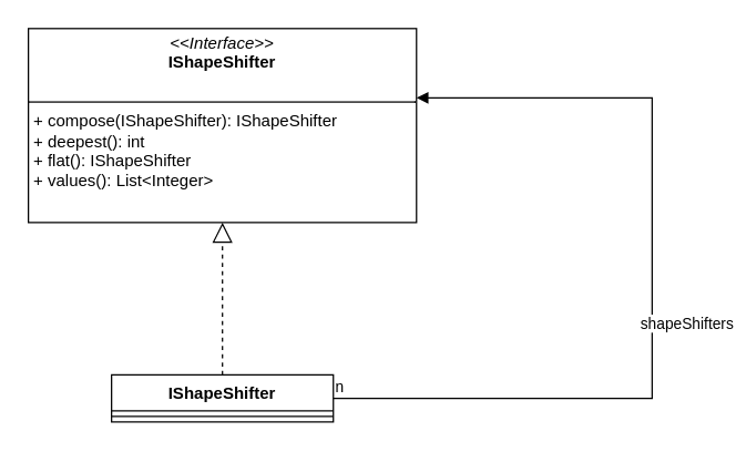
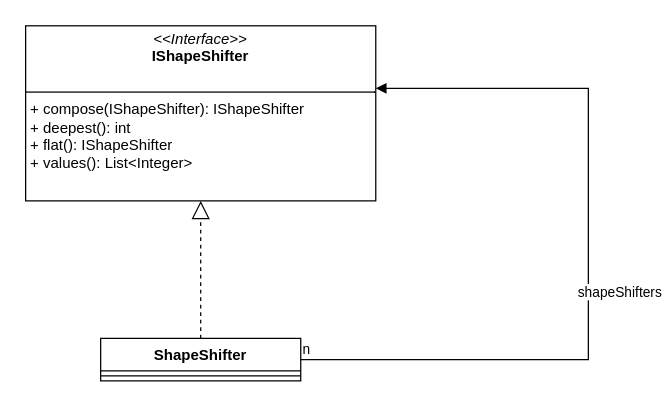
- <mxCell id="2" value="IShapeShifter" style="swimlane;fontStyle=1;align=center;verticalAlign=top;childLayout=stackLayout;horizontal=1;startSize=26;horizontalStack=0;resizeParent=1;resizeParentMax=0;resizeLast=0;collapsible=1;marginBottom=0;whiteSpace=wrap;html=1;" vertex="1" parent="1"><mxGeometry x="80" y="270" width="160" height="34" as="geometry" /></mxCell>
+ <mxCell id="2" value="ShapeShifter" style="swimlane;fontStyle=1;align=center;verticalAlign=top;childLayout=stackLayout;horizontal=1;startSize=26;horizontalStack=0;resizeParent=1;resizeParentMax=0;resizeLast=0;collapsible=1;marginBottom=0;whiteSpace=wrap;html=1;" vertex="1" parent="1"><mxGeometry x="80" y="270" width="160" height="34" as="geometry" /></mxCell>
